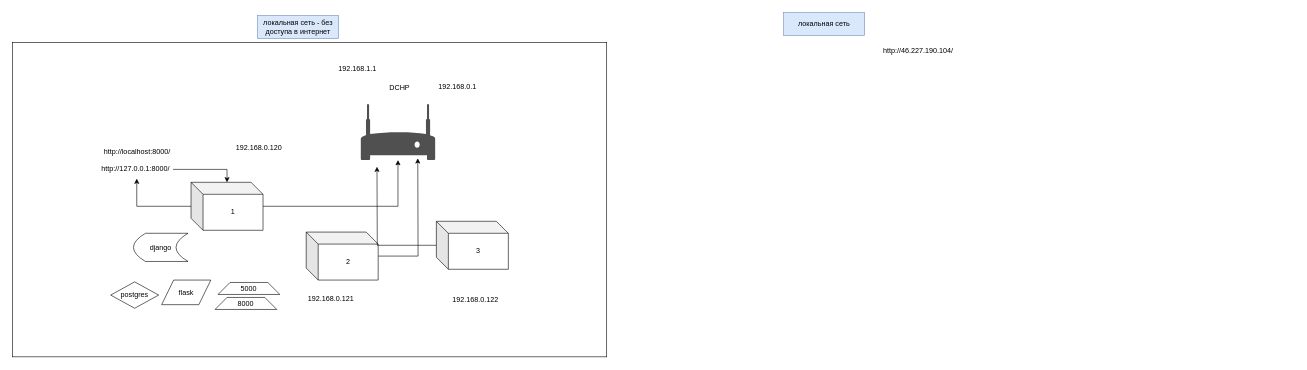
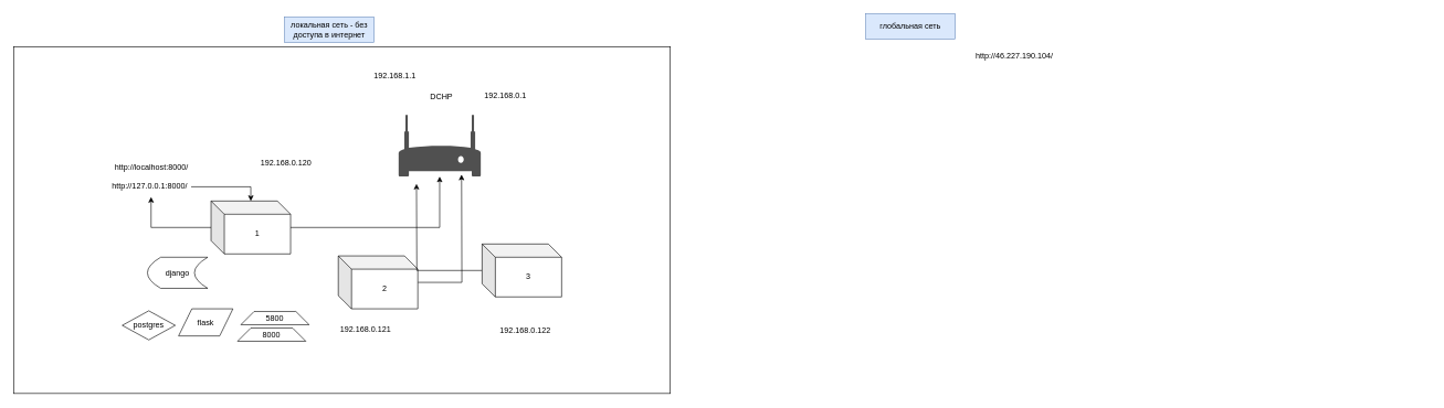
- <mxCell id="26" value="локальная сеть" style="text;html=1;strokeColor=#6c8ebf;fillColor=#dae8fc;align=center;verticalAlign=middle;whiteSpace=wrap;rounded=0;" vertex="1" parent="1"><mxGeometry x="1306" y="20" width="135" height="38" as="geometry" /></mxCell>
+ <mxCell id="26" value="глобальная сеть" style="text;html=1;strokeColor=#6c8ebf;fillColor=#dae8fc;align=center;verticalAlign=middle;whiteSpace=wrap;rounded=0;" vertex="1" parent="1"><mxGeometry x="1306" y="20" width="135" height="38" as="geometry" /></mxCell>
- <mxCell id="20" value="5000" style="shape=trapezoid;perimeter=trapezoidPerimeter;whiteSpace=wrap;html=1;fixedSize=1;" vertex="1" parent="1"><mxGeometry x="363" y="470" width="103" height="20" as="geometry" /></mxCell>
+ <mxCell id="20" value="5800" style="shape=trapezoid;perimeter=trapezoidPerimeter;whiteSpace=wrap;html=1;fixedSize=1;" vertex="1" parent="1"><mxGeometry x="363" y="470" width="103" height="20" as="geometry" /></mxCell>
